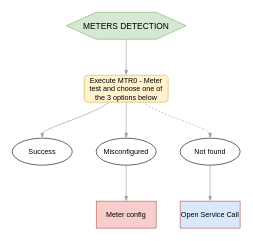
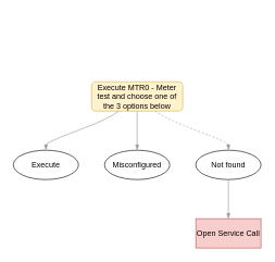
- <mxCell id="2" value="METERS DETECTION" style="whiteSpace=wrap;shape=hexagon;fillColor=#d5e8d4;strokeColor=#82b366;perimeter=hexagonPerimeter;fontSize=14;" vertex="1" parent="1"><mxGeometry x="110" y="20" width="200" height="45" as="geometry" /></mxCell>
- <mxCell id="9" value="" style="curved=1;endArrow=blockThin;startArrow=none;strokeColor=#999999;endFill=1;" edge="1" parent="1" source="2" target="3"><mxGeometry relative="1" as="geometry"><Array as="points"><mxPoint x="210" y="77" /><mxPoint x="210" y="113" /></Array></mxGeometry></mxCell>
- <mxCell id="4" value="Success" style="whiteSpace=wrap;shape=ellipse;fillColor=#ffffff;strokeColor=#000000;perimeter=ellipsePerimeter;" vertex="1" parent="1"><mxGeometry x="20" y="230" width="100" height="45" as="geometry" /></mxCell>
+ <mxCell id="4" value="Execute" style="whiteSpace=wrap;shape=ellipse;fillColor=#ffffff;strokeColor=#000000;perimeter=ellipsePerimeter;" vertex="1" parent="1"><mxGeometry x="20" y="230" width="100" height="45" as="geometry" /></mxCell>
- <mxCell id="13" value="" style="curved=1;endArrow=blockThin;startArrow=none;strokeColor=#999999;endFill=1;" edge="1" parent="1" source="5" target="7"><mxGeometry relative="1" as="geometry"><Array as="points"><mxPoint x="210" y="287" /><mxPoint x="210" y="323" /></Array></mxGeometry></mxCell>
- <mxCell id="7" value="Meter config" style="whiteSpace=wrap;rounded=0;fillColor=#f8cecc;strokeColor=#b85450" vertex="1" parent="1"><mxGeometry x="160" y="335" width="100" height="45" as="geometry" /></mxCell>
- <mxCell id="8" value="Open Service Call" style="whiteSpace=wrap;rounded=0;fillColor=#dae8fc;strokeColor=#b85450;" vertex="1" parent="1"><mxGeometry x="300" y="335" width="100" height="45" as="geometry" /></mxCell>
+ <mxCell id="8" value="Open Service Call" style="whiteSpace=wrap;rounded=0;fillColor=#f8cecc;strokeColor=#b85450" vertex="1" parent="1"><mxGeometry x="300" y="335" width="100" height="45" as="geometry" /></mxCell>
